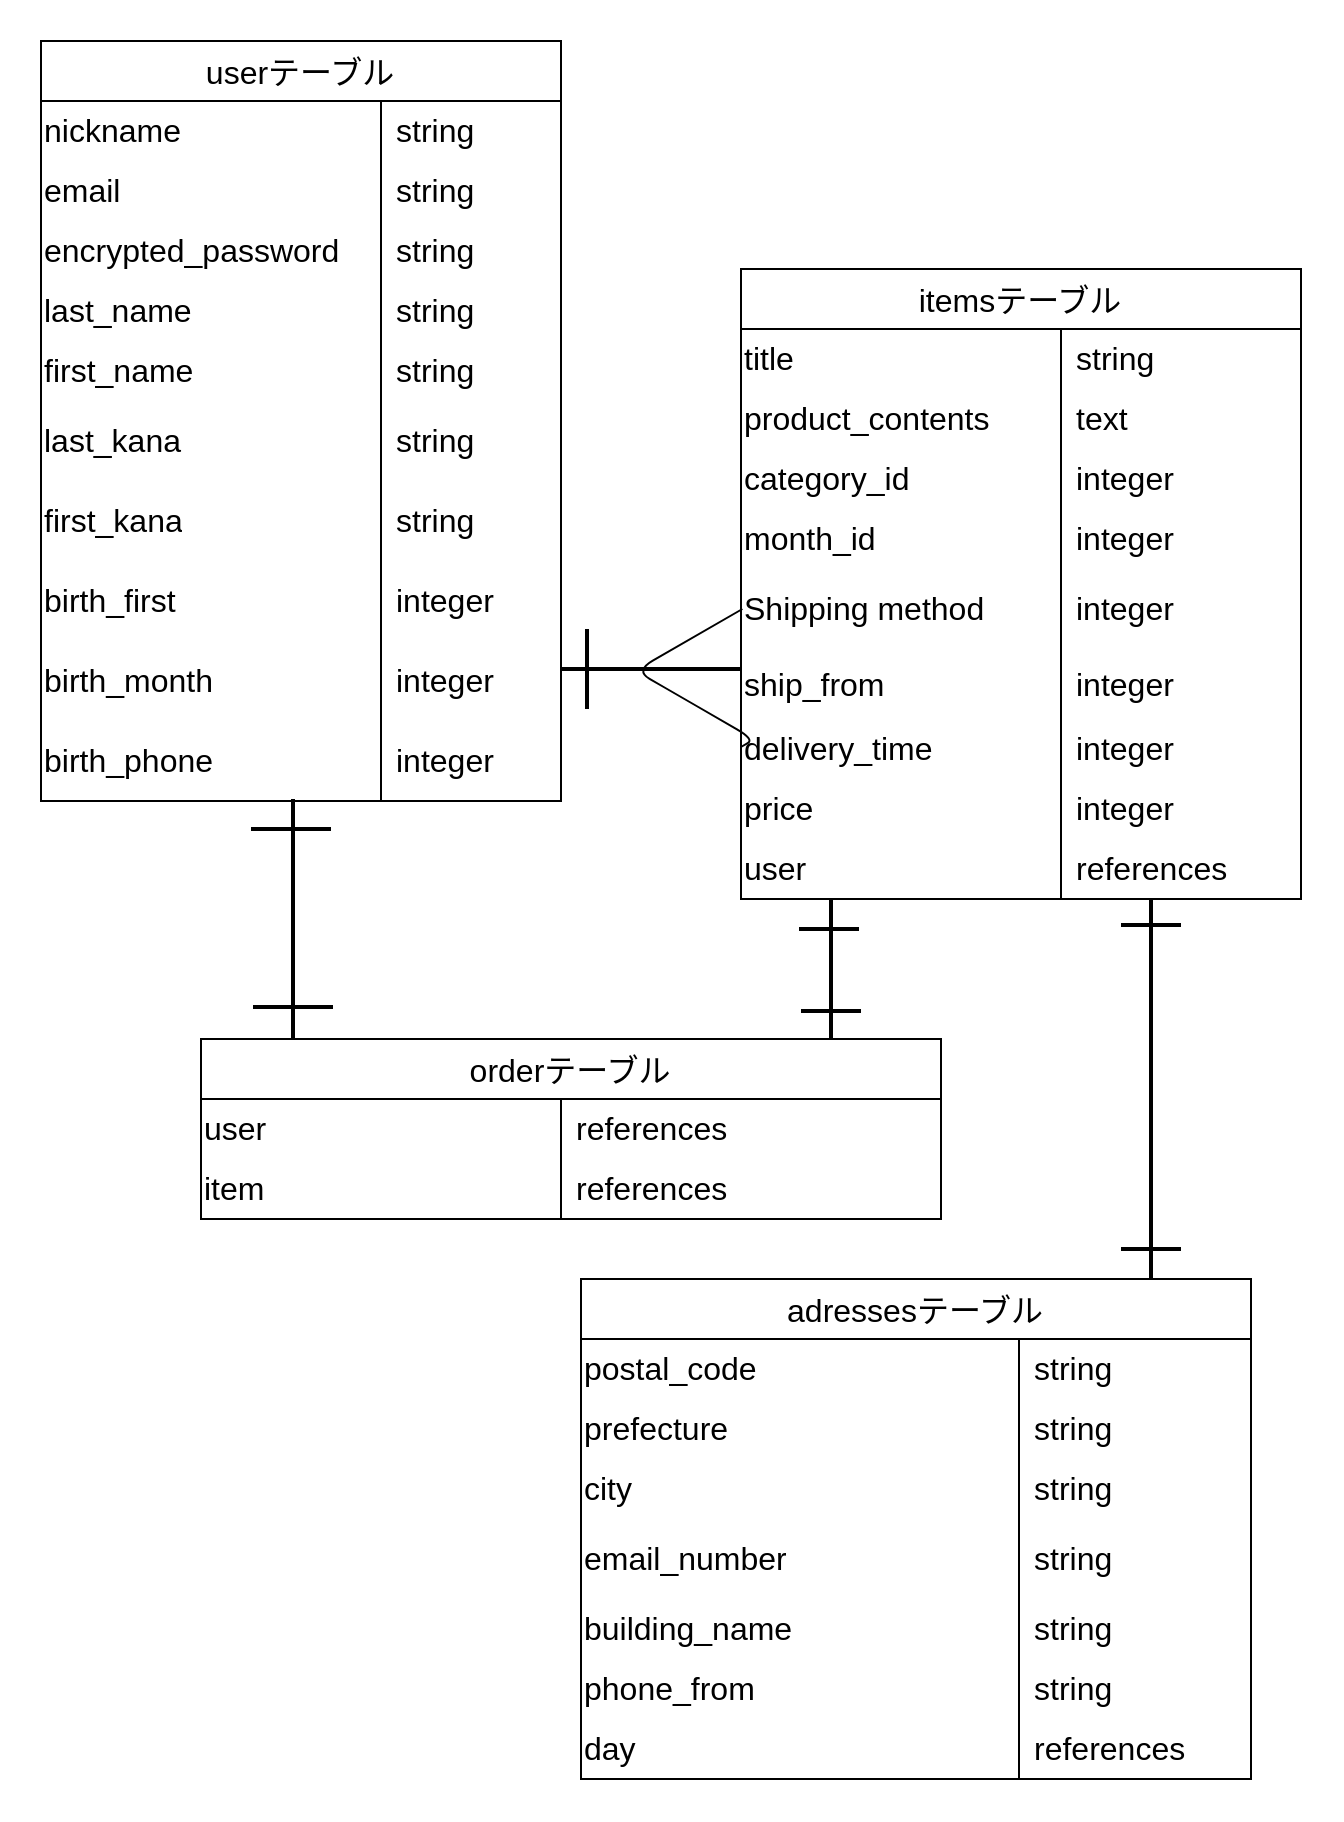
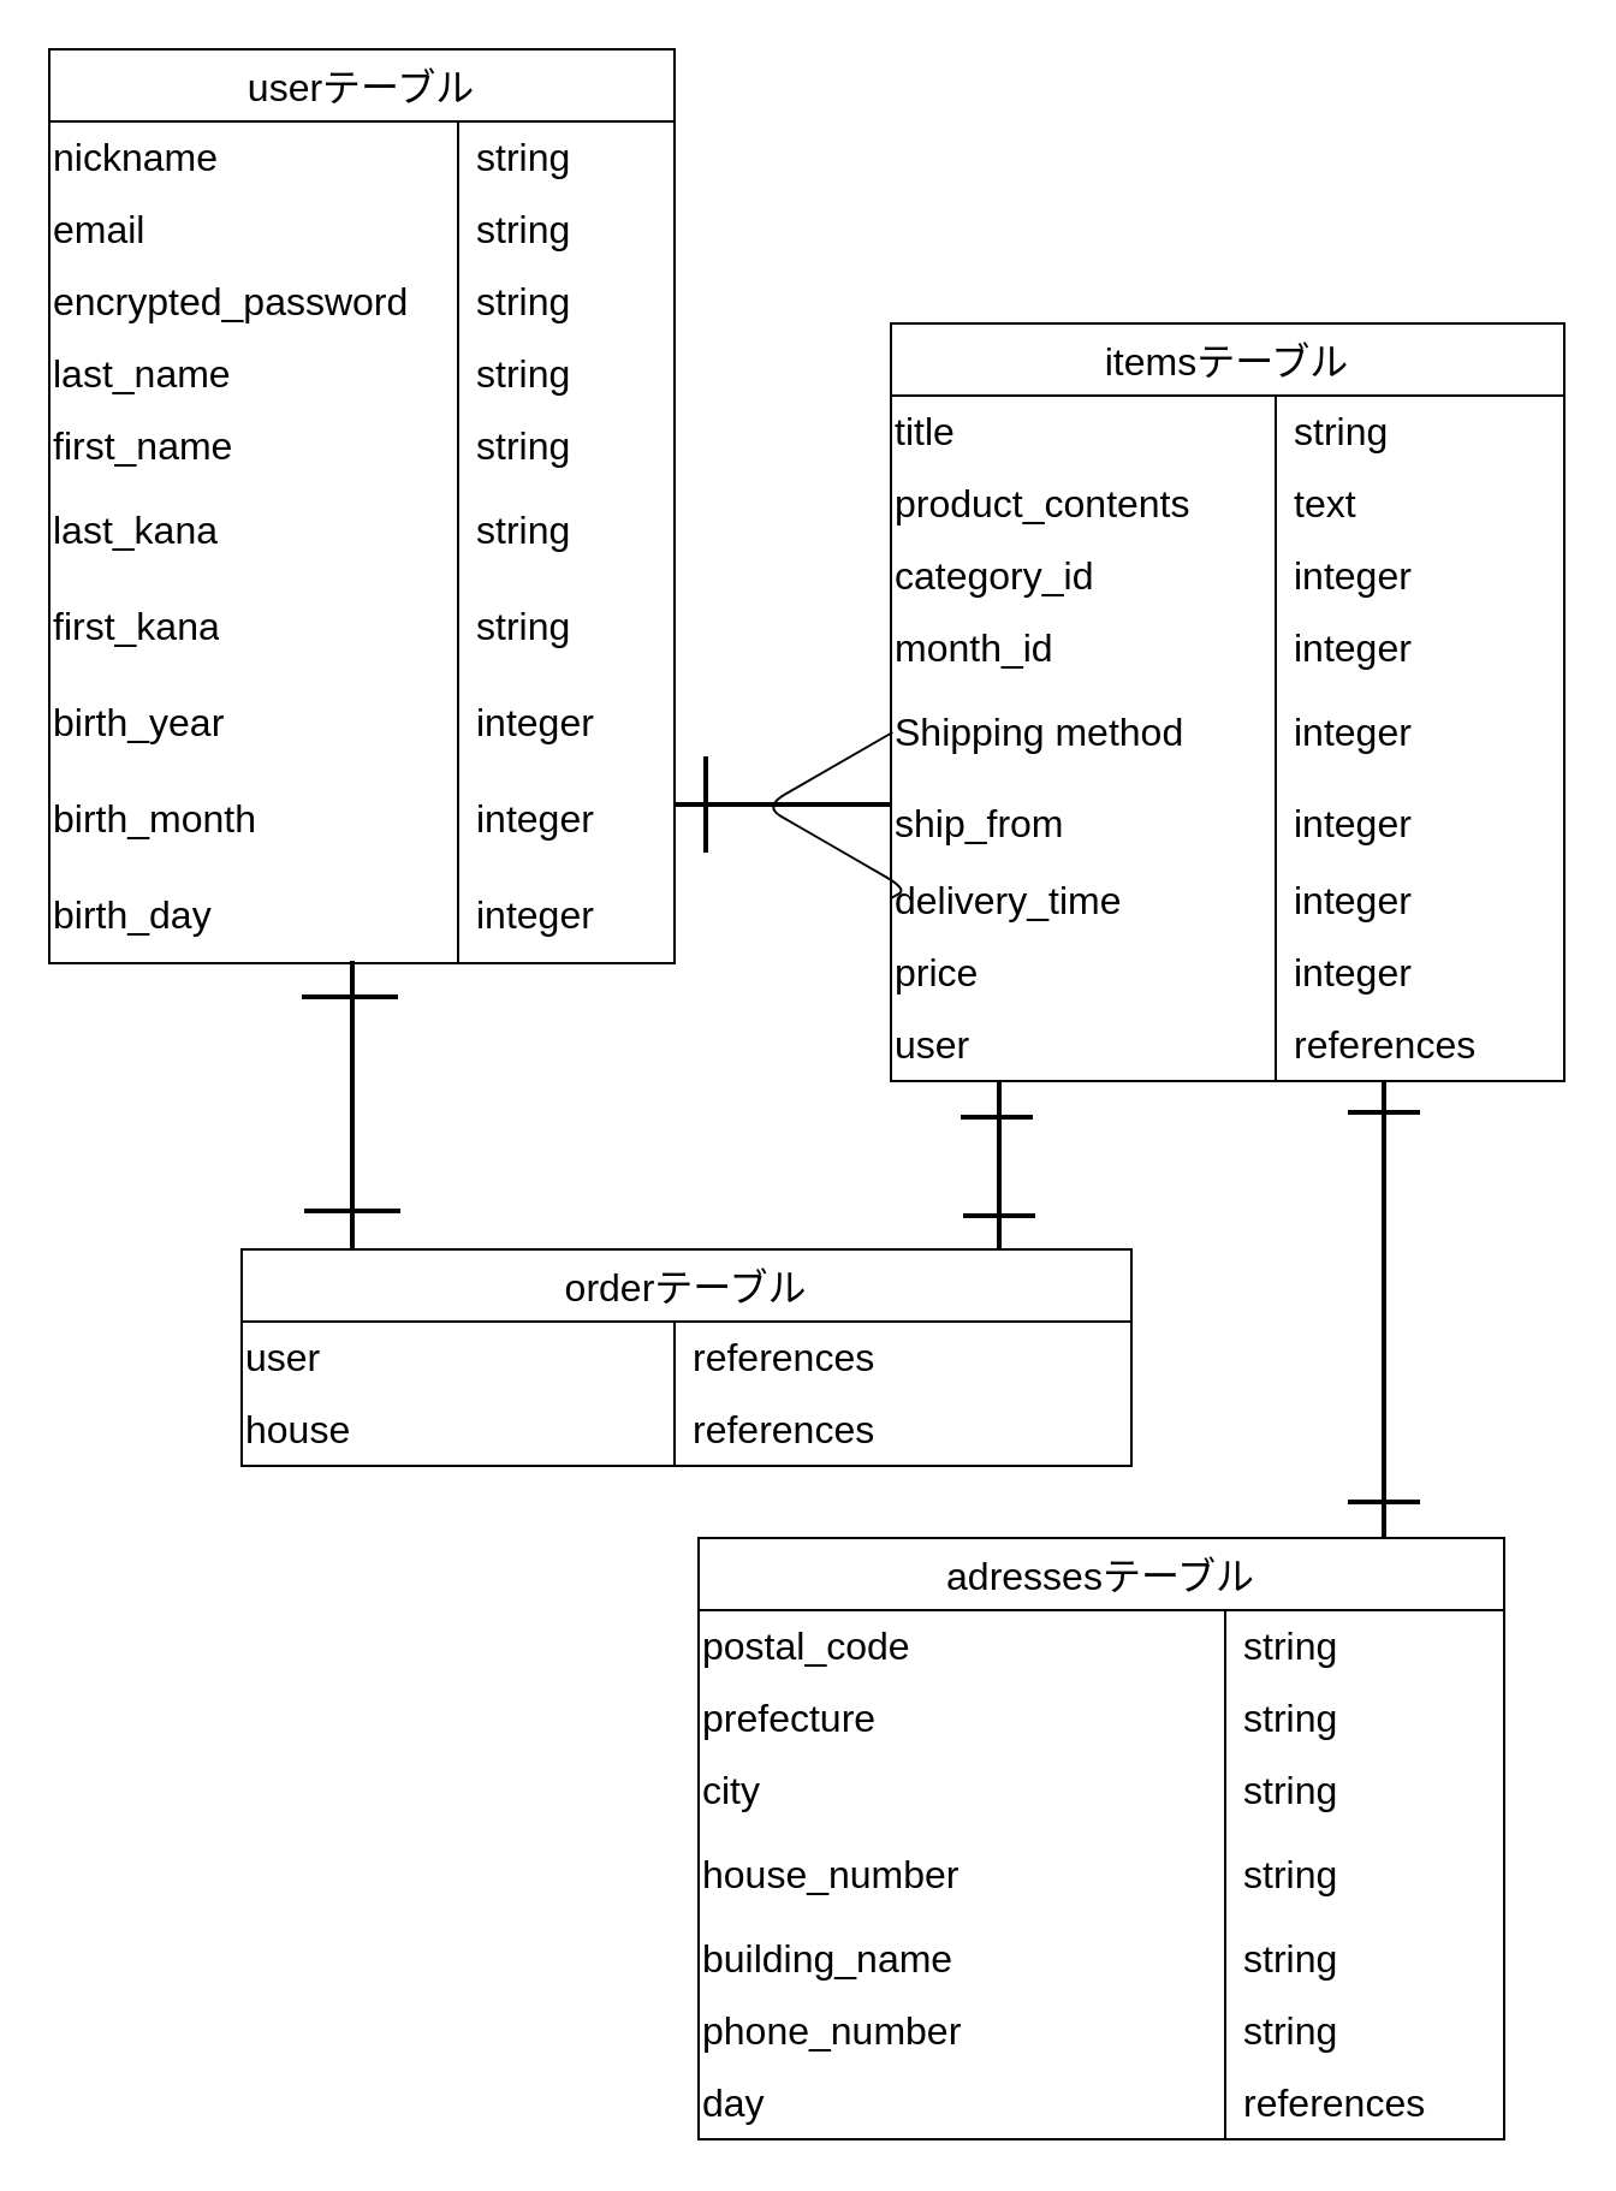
- <mxCell id="82" value="birth_first" style="shape=partialRectangle;html=1;whiteSpace=wrap;connectable=0;fillColor=none;top=0;left=0;bottom=0;right=0;overflow=hidden;strokeColor=inherit;fontSize=16;align=left;" vertex="1" parent="81"><mxGeometry width="170" height="40" as="geometry"><mxRectangle width="170" height="40" as="alternateBounds" /></mxGeometry></mxCell>
+ <mxCell id="82" value="birth_year" style="shape=partialRectangle;html=1;whiteSpace=wrap;connectable=0;fillColor=none;top=0;left=0;bottom=0;right=0;overflow=hidden;strokeColor=inherit;fontSize=16;align=left;" vertex="1" parent="81"><mxGeometry width="170" height="40" as="geometry"><mxRectangle width="170" height="40" as="alternateBounds" /></mxGeometry></mxCell>
- <mxCell id="88" value="&lt;span style=&quot;color: rgb(0, 0, 0);&quot;&gt;birth_phone&lt;/span&gt;" style="shape=partialRectangle;html=1;whiteSpace=wrap;connectable=0;fillColor=none;top=0;left=0;bottom=0;right=0;overflow=hidden;strokeColor=inherit;fontSize=16;align=left;" vertex="1" parent="87"><mxGeometry width="170" height="40" as="geometry"><mxRectangle width="170" height="40" as="alternateBounds" /></mxGeometry></mxCell>
+ <mxCell id="88" value="&lt;span style=&quot;color: rgb(0, 0, 0);&quot;&gt;birth_day&lt;/span&gt;" style="shape=partialRectangle;html=1;whiteSpace=wrap;connectable=0;fillColor=none;top=0;left=0;bottom=0;right=0;overflow=hidden;strokeColor=inherit;fontSize=16;align=left;" vertex="1" parent="87"><mxGeometry width="170" height="40" as="geometry"><mxRectangle width="170" height="40" as="alternateBounds" /></mxGeometry></mxCell>
- <mxCell id="57" value="item" style="shape=partialRectangle;html=1;whiteSpace=wrap;connectable=0;fillColor=none;top=0;left=0;bottom=0;right=0;overflow=hidden;strokeColor=inherit;fontSize=16;align=left;" parent="56" vertex="1"><mxGeometry width="180" height="30" as="geometry"><mxRectangle width="180" height="30" as="alternateBounds" /></mxGeometry></mxCell>
+ <mxCell id="57" value="house" style="shape=partialRectangle;html=1;whiteSpace=wrap;connectable=0;fillColor=none;top=0;left=0;bottom=0;right=0;overflow=hidden;strokeColor=inherit;fontSize=16;align=left;" parent="56" vertex="1"><mxGeometry width="180" height="30" as="geometry"><mxRectangle width="180" height="30" as="alternateBounds" /></mxGeometry></mxCell>
- <mxCell id="13" value="email_number" style="shape=partialRectangle;html=1;whiteSpace=wrap;connectable=0;fillColor=none;top=0;left=0;bottom=0;right=0;overflow=hidden;strokeColor=inherit;fontSize=16;align=left;" parent="12" vertex="1"><mxGeometry width="219" height="40" as="geometry"><mxRectangle width="219" height="40" as="alternateBounds" /></mxGeometry></mxCell>
+ <mxCell id="13" value="house_number" style="shape=partialRectangle;html=1;whiteSpace=wrap;connectable=0;fillColor=none;top=0;left=0;bottom=0;right=0;overflow=hidden;strokeColor=inherit;fontSize=16;align=left;" parent="12" vertex="1"><mxGeometry width="219" height="40" as="geometry"><mxRectangle width="219" height="40" as="alternateBounds" /></mxGeometry></mxCell>
- <mxCell id="19" value="phone_from" style="shape=partialRectangle;html=1;whiteSpace=wrap;connectable=0;fillColor=none;top=0;left=0;bottom=0;right=0;overflow=hidden;strokeColor=inherit;fontSize=16;align=left;" parent="18" vertex="1"><mxGeometry width="219" height="30" as="geometry"><mxRectangle width="219" height="30" as="alternateBounds" /></mxGeometry></mxCell>
+ <mxCell id="19" value="phone_number" style="shape=partialRectangle;html=1;whiteSpace=wrap;connectable=0;fillColor=none;top=0;left=0;bottom=0;right=0;overflow=hidden;strokeColor=inherit;fontSize=16;align=left;" parent="18" vertex="1"><mxGeometry width="219" height="30" as="geometry"><mxRectangle width="219" height="30" as="alternateBounds" /></mxGeometry></mxCell>
